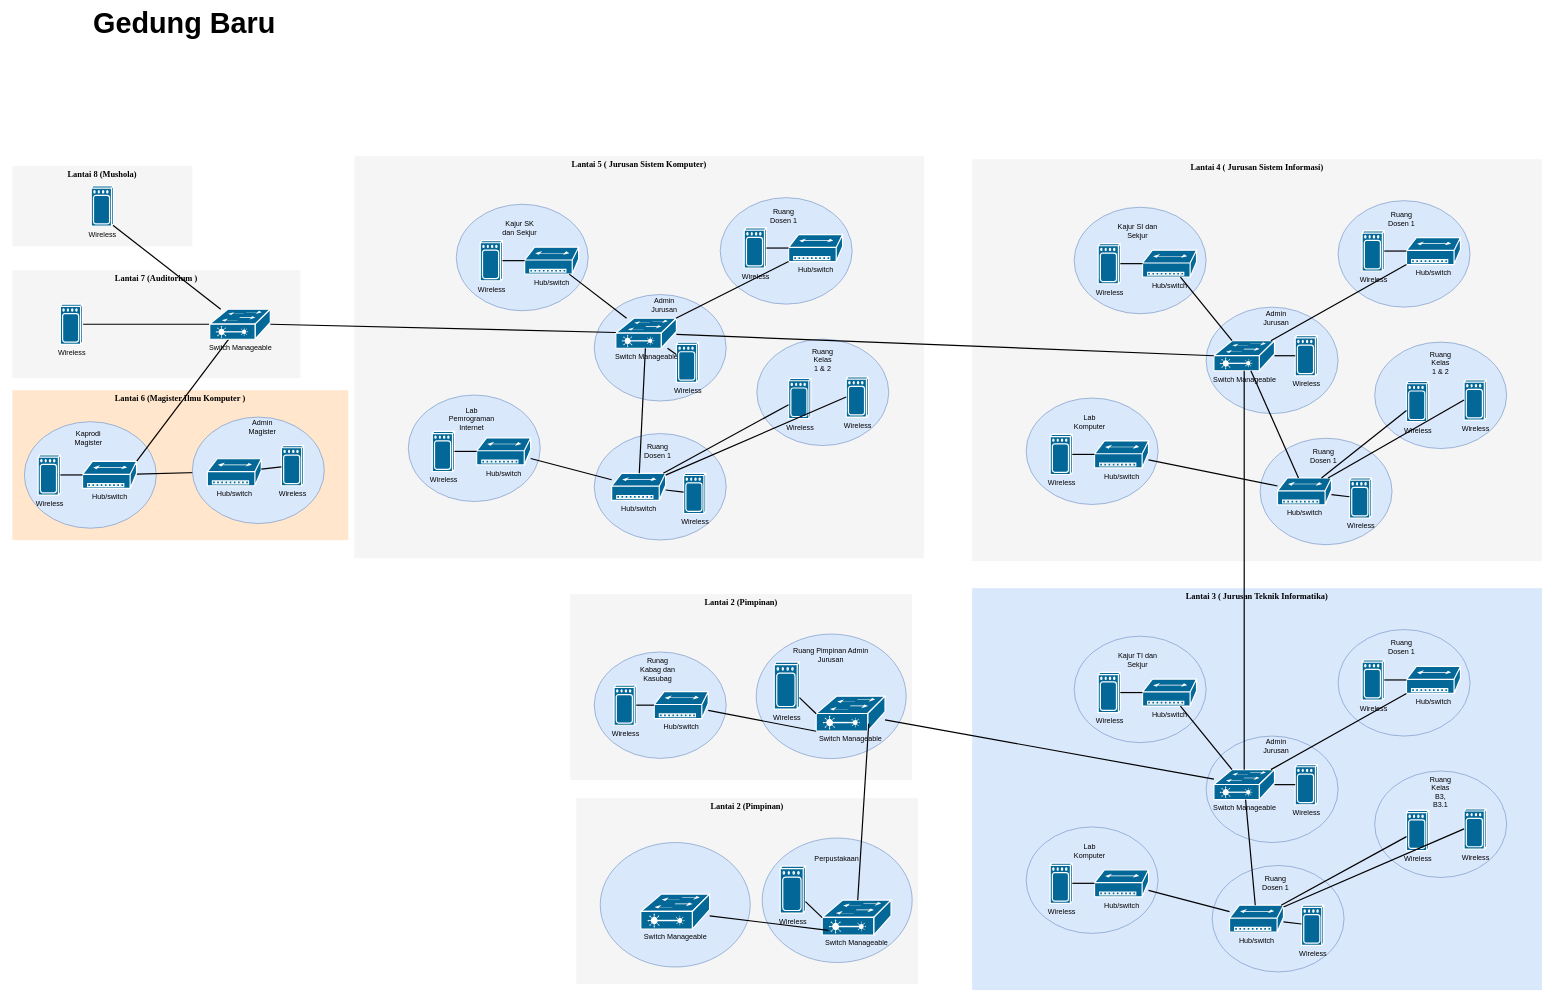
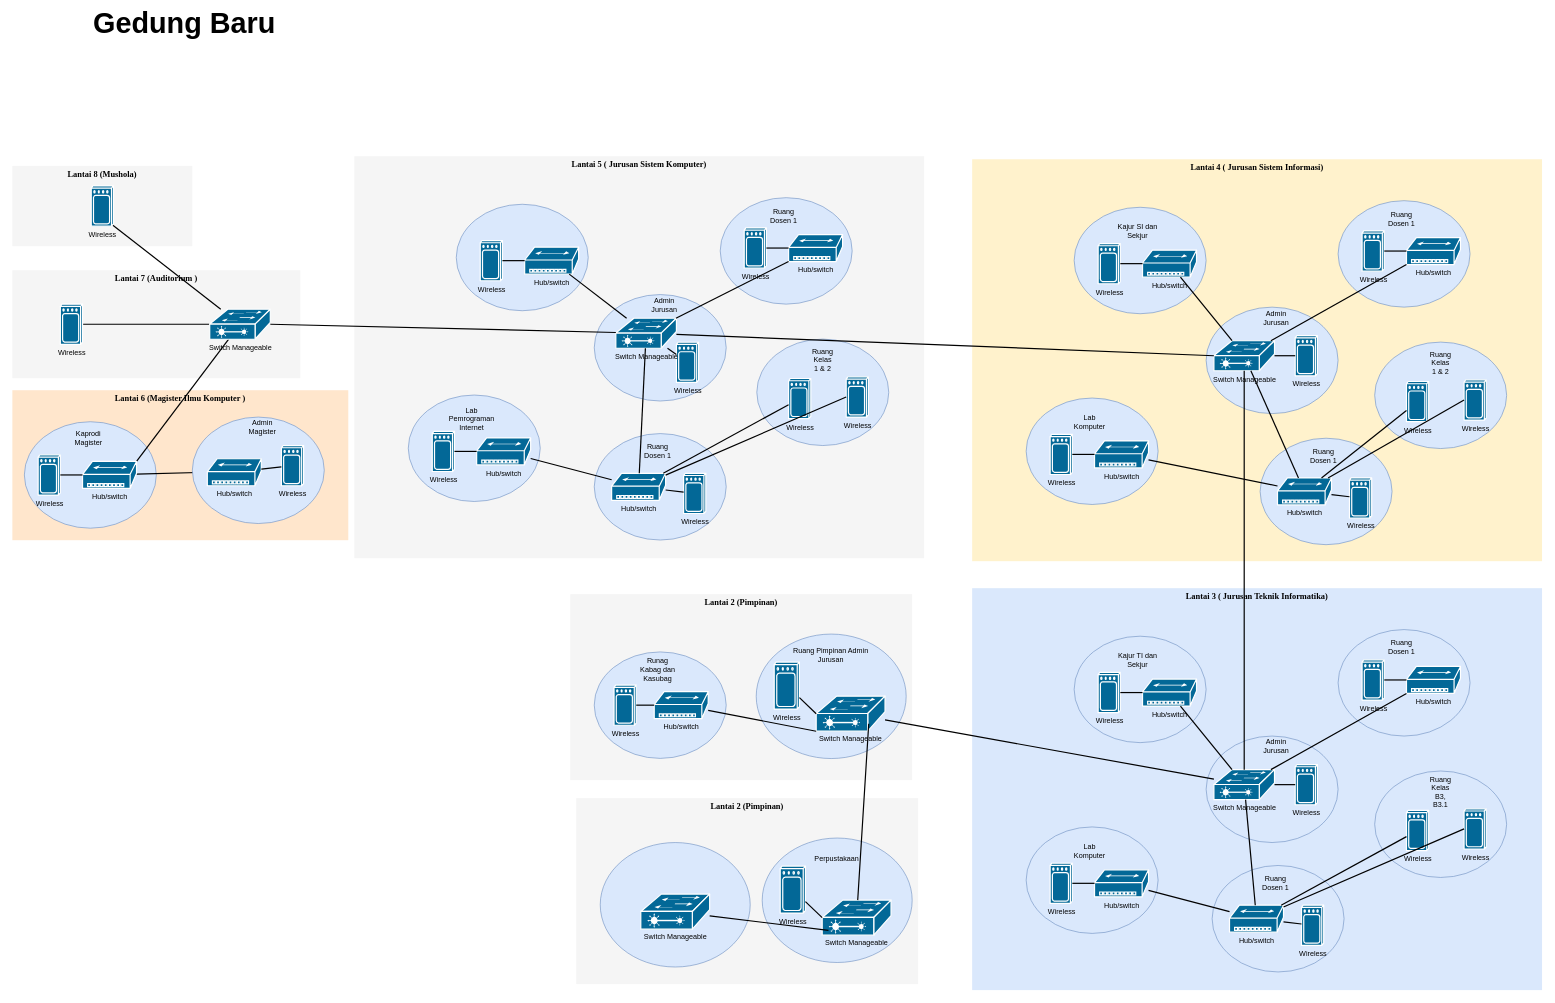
- <mxCell id="65" value="Lantai 4 ( Jurusan Sistem Informasi)" style="whiteSpace=wrap;html=1;rounded=0;shadow=0;comic=0;strokeWidth=1;fontFamily=Verdana;fontSize=14;fillColor=#f5f5f5;strokeColor=none;fontStyle=1;verticalAlign=top;" vertex="1" parent="1"><mxGeometry x="1620" y="265" width="950" height="670" as="geometry" /></mxCell>
+ <mxCell id="65" value="Lantai 4 ( Jurusan Sistem Informasi)" style="whiteSpace=wrap;html=1;rounded=0;shadow=0;comic=0;strokeWidth=1;fontFamily=Verdana;fontSize=14;fillColor=#fff2cc;strokeColor=none;fontStyle=1;verticalAlign=top;" vertex="1" parent="1"><mxGeometry x="1620" y="265" width="950" height="670" as="geometry" /></mxCell>
- <mxCell id="48" value="Kajur SK dan Sekjur" style="text;html=1;strokeColor=none;fillColor=none;align=center;verticalAlign=middle;whiteSpace=wrap;rounded=0;" vertex="1" parent="45"><mxGeometry x="70" y="20" width="72" height="19.5" as="geometry" /></mxCell>
